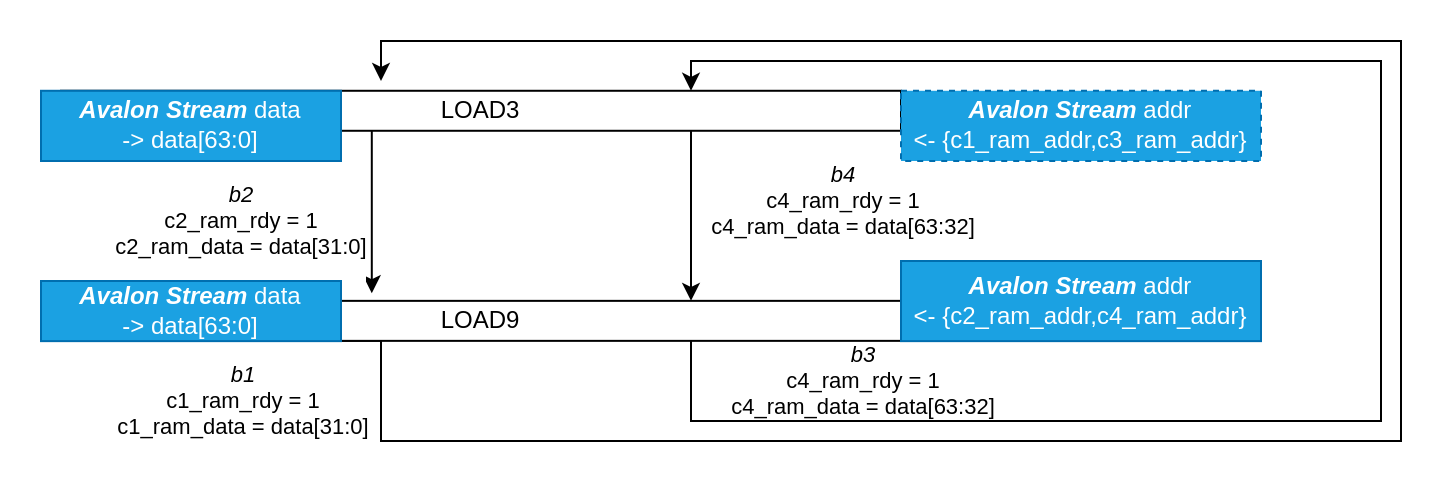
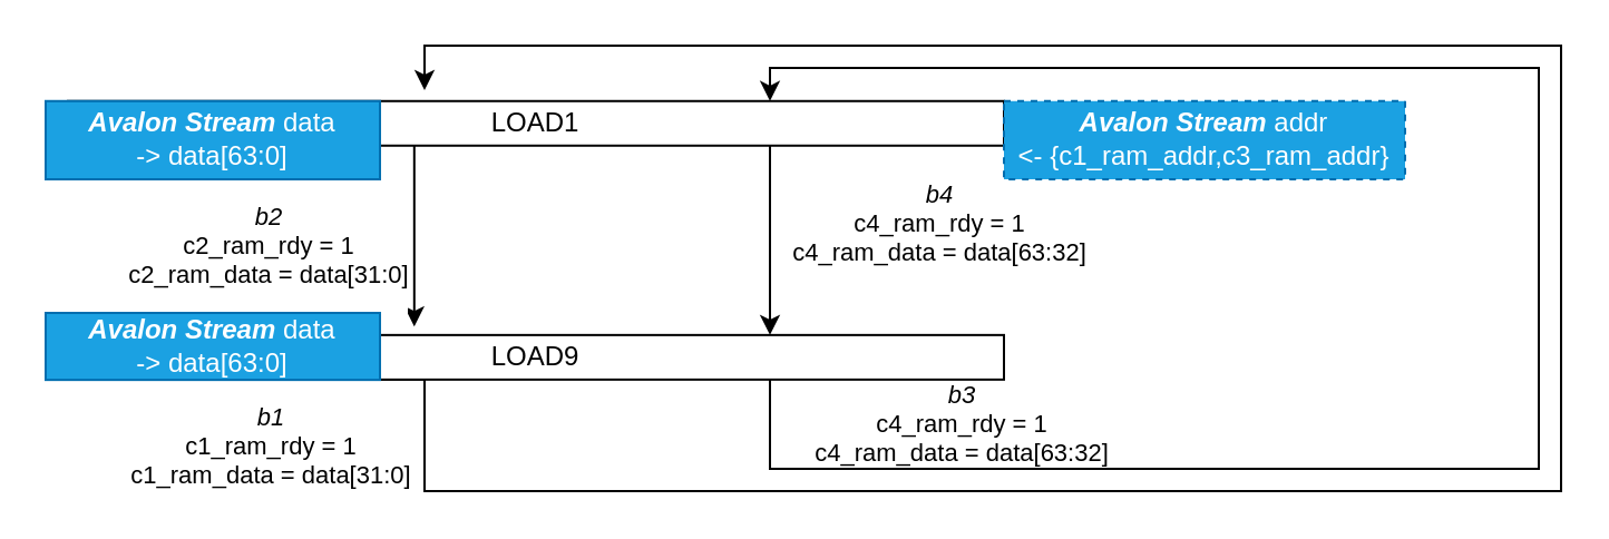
- <mxCell id="5" value="LOAD3" style="rounded=0;whiteSpace=wrap;html=1;" vertex="1" parent="1"><mxGeometry x="30" y="44.89" width="420" height="20" as="geometry" /></mxCell>
+ <mxCell id="5" value="LOAD1" style="rounded=0;whiteSpace=wrap;html=1;" vertex="1" parent="1"><mxGeometry x="30" y="44.89" width="420" height="20" as="geometry" /></mxCell>
- <mxCell id="12" value="&lt;i&gt;&lt;b&gt;Avalon Stream&lt;/b&gt;&lt;/i&gt; addr&lt;br&gt;&amp;lt;- {c2_ram_addr,c4_ram_addr}" style="rounded=0;whiteSpace=wrap;html=1;fillColor=#1ba1e2;fontColor=#ffffff;strokeColor=#006EAF;" vertex="1" parent="1"><mxGeometry x="450" y="130" width="180" height="40.07" as="geometry" /></mxCell>
